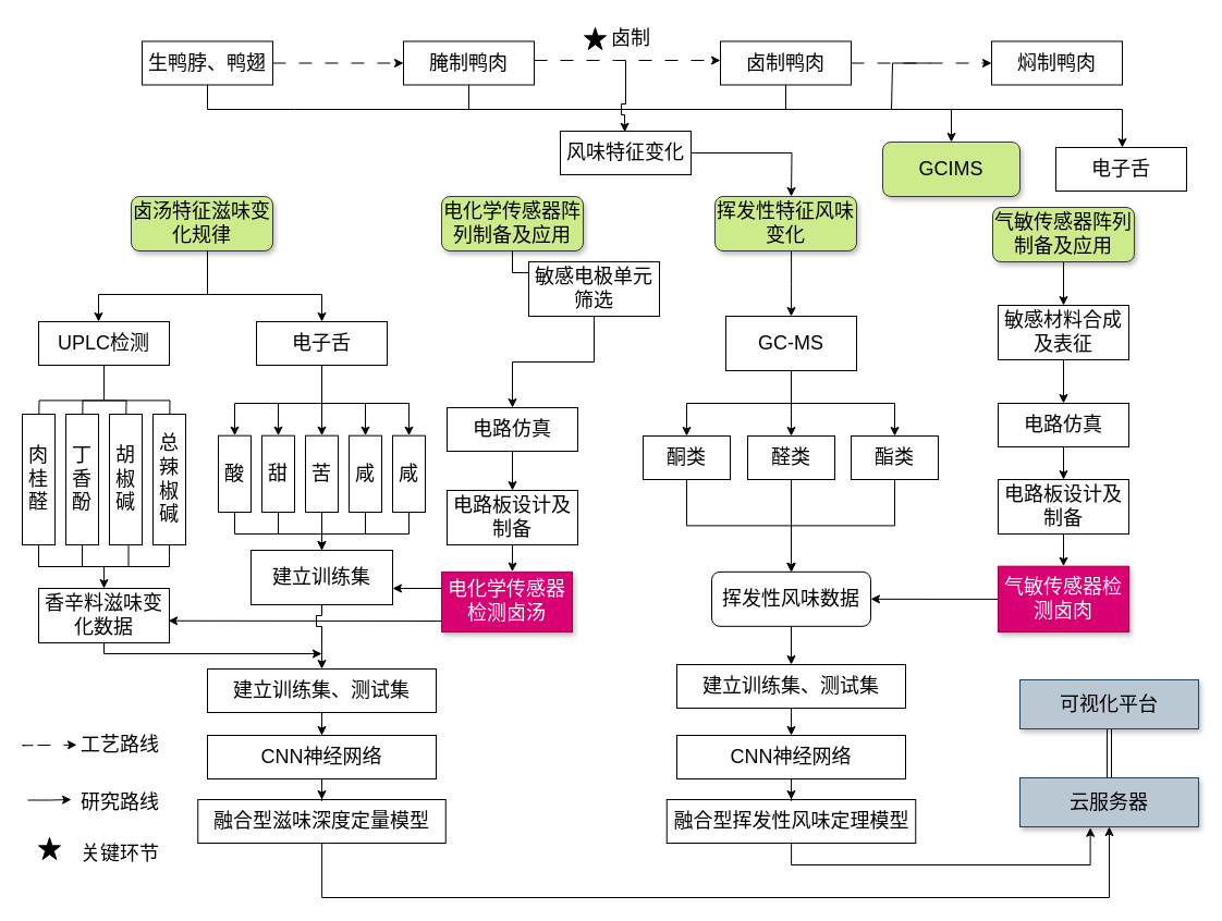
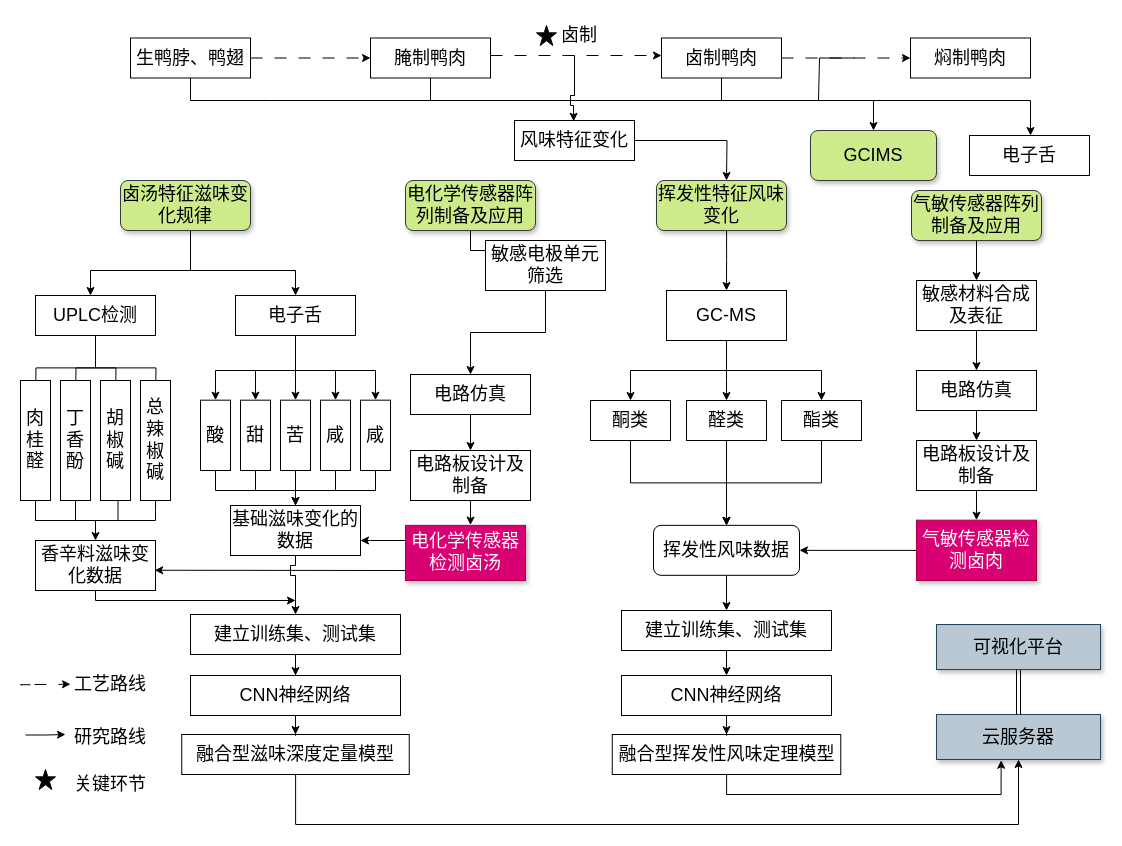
- <mxCell id="85" value="&lt;span style=&quot;font-size: 18px;&quot;&gt;建立训练集&lt;/span&gt;" style="whiteSpace=wrap;html=1;rounded=0;" vertex="1" parent="1"><mxGeometry x="230" y="505" width="130" height="50" as="geometry" /></mxCell>
+ <mxCell id="85" value="&lt;span style=&quot;font-size: 18px;&quot;&gt;基础滋味变化的数据&lt;/span&gt;" style="whiteSpace=wrap;html=1;rounded=0;" vertex="1" parent="1"><mxGeometry x="230" y="505" width="130" height="50" as="geometry" /></mxCell>
